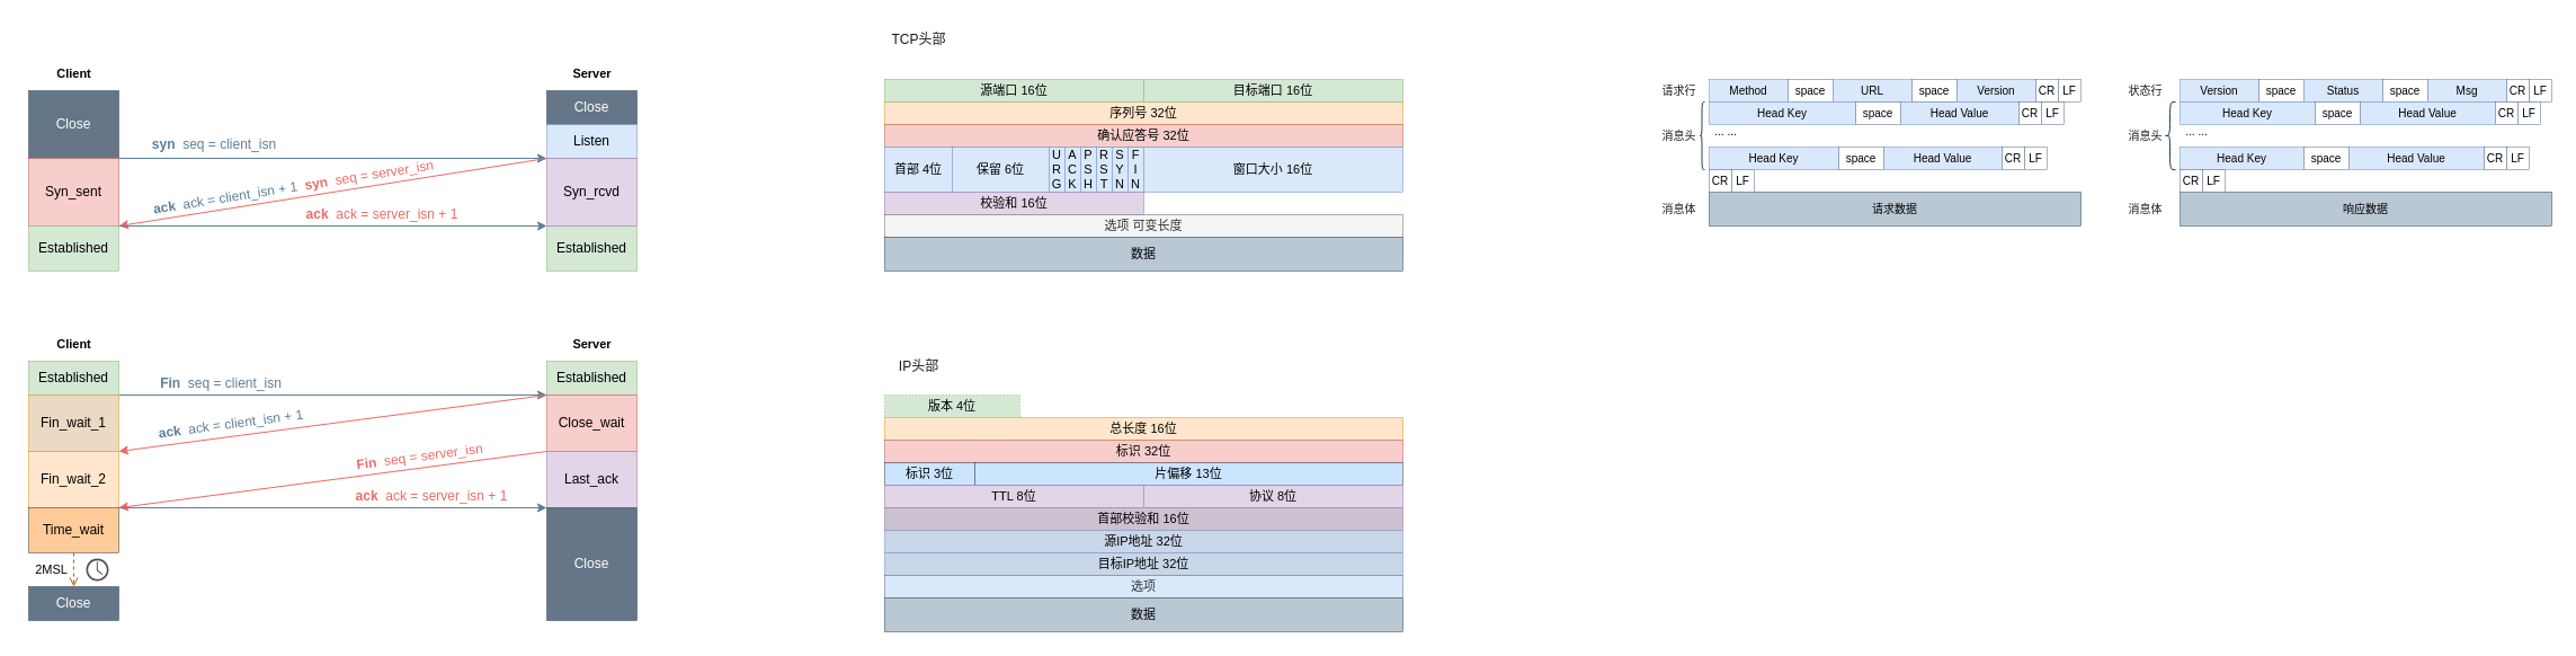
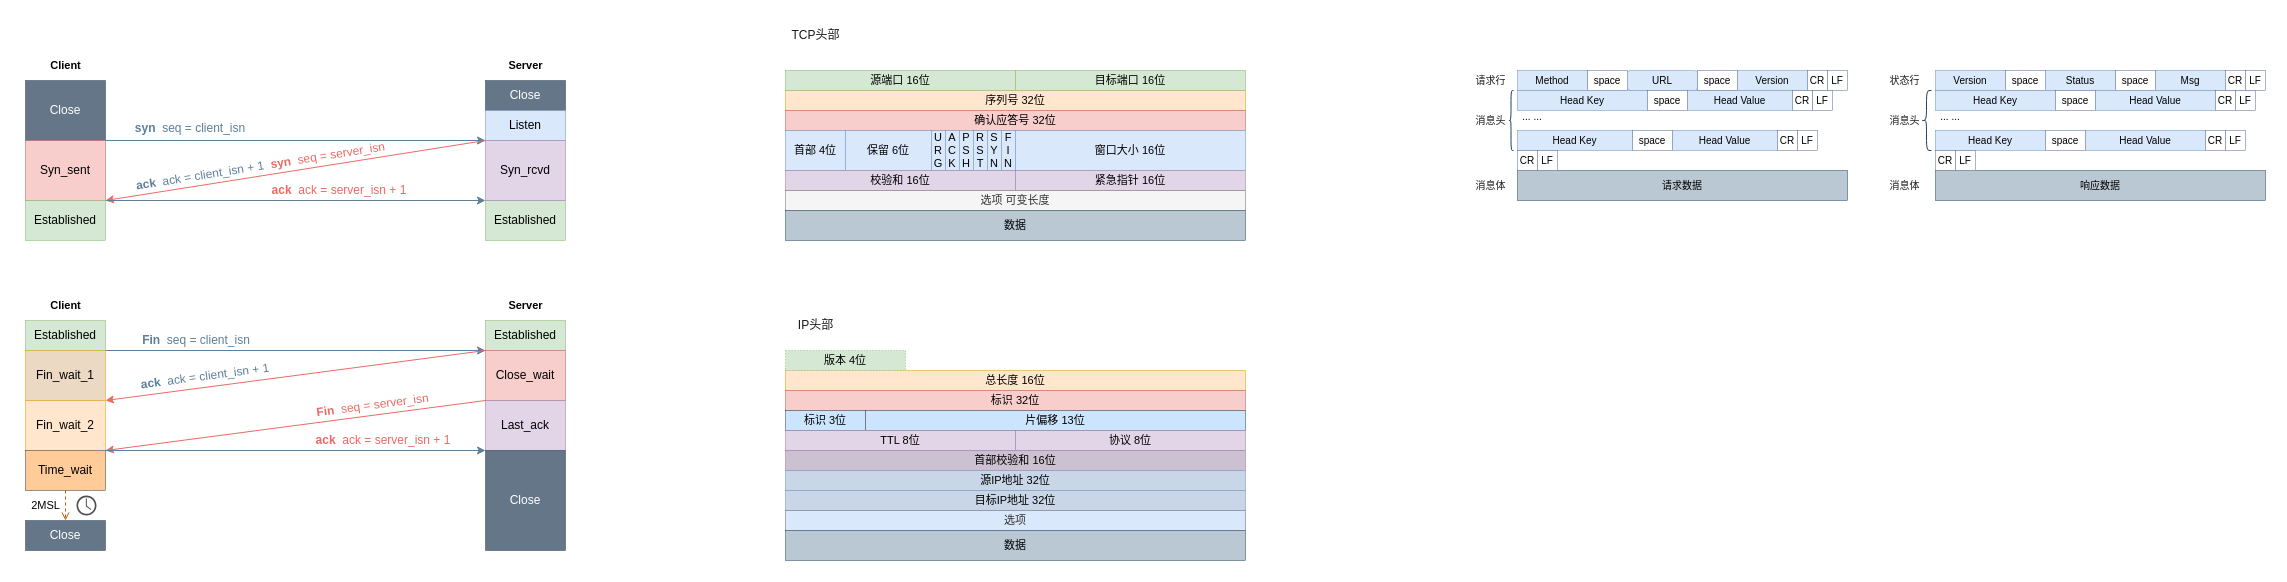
- <mxCell id="73" value="URL" style="rounded=0;whiteSpace=wrap;html=1;strokeColor=#6c8ebf;fillColor=#dae8fc;strokeWidth=0.5;fontSize=10;" parent="1" vertex="1"><mxGeometry x="1627" y="70" width="70" height="20" as="geometry" /></mxCell>
+ <mxCell id="73" value="URL" style="whiteSpace=wrap;html=1;strokeColor=#6c8ebf;fillColor=#dae8fc;strokeWidth=0.5;fontSize=10;rounded=1;" parent="1" vertex="1"><mxGeometry x="1627" y="70" width="70" height="20" as="geometry" /></mxCell>
+ <mxCell id="53" value="紧急指针 16位" style="rounded=0;whiteSpace=wrap;html=1;strokeColor=#9673a6;fillColor=#e1d5e7;strokeWidth=0.5;fontSize=11;" parent="1" vertex="1"><mxGeometry x="1015" y="170" width="230" height="20" as="geometry" /></mxCell>
